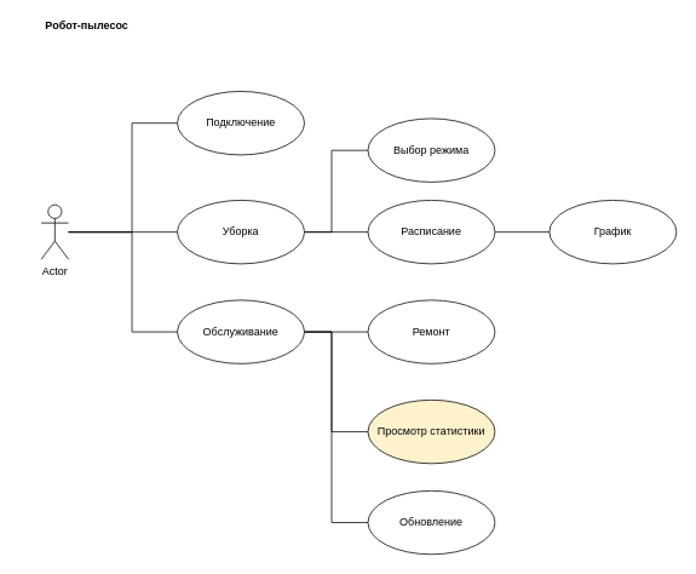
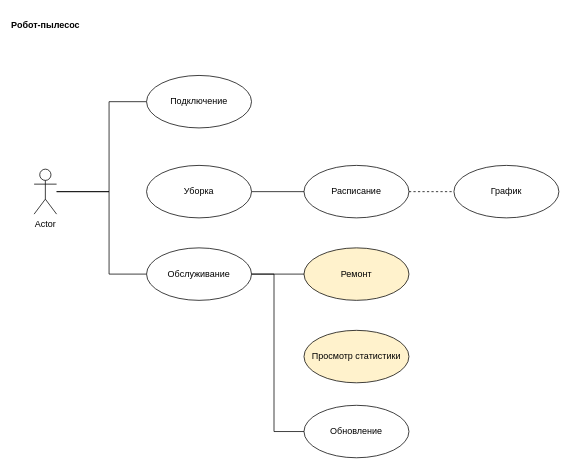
- <mxCell id="19" value="Робот-пылесос" style="text;align=center;fontStyle=1;verticalAlign=middle;spacingLeft=3;spacingRight=3;strokeColor=none;rotatable=0;points=[[0,0.5],[1,0.5]];portConstraint=eastwest;html=1;" vertex="1" parent="1"><mxGeometry x="55" y="15" width="80" height="26" as="geometry" /></mxCell>
+ <mxCell id="19" value="Робот-пылесос" style="text;align=center;fontStyle=1;verticalAlign=middle;spacingLeft=3;spacingRight=3;strokeColor=none;rotatable=0;points=[[0,0.5],[1,0.5]];portConstraint=eastwest;html=1;" vertex="1" parent="1"><mxGeometry x="20" y="20" width="80" height="26" as="geometry" /></mxCell>
- <mxCell id="10" value="Выбор режима" style="ellipse;whiteSpace=wrap;html=1;" vertex="1" parent="1"><mxGeometry x="405" y="130" width="140" height="70" as="geometry" /></mxCell>
- <mxCell id="7" style="edgeStyle=orthogonalEdgeStyle;rounded=0;orthogonalLoop=1;jettySize=auto;html=1;endArrow=none;endFill=0;elbow=vertical;" edge="1" parent="1" source="9" target="10"><mxGeometry relative="1" as="geometry"><Array as="points"><mxPoint x="365" y="165" /></Array></mxGeometry></mxCell>
- <mxCell id="3" style="edgeStyle=orthogonalEdgeStyle;rounded=0;orthogonalLoop=1;jettySize=auto;html=1;endArrow=none;endFill=0;" edge="1" parent="1" source="5" target="9"><mxGeometry relative="1" as="geometry" /></mxCell>
- <mxCell id="11" style="edgeStyle=orthogonalEdgeStyle;rounded=0;orthogonalLoop=1;jettySize=auto;html=1;endArrow=none;endFill=0;" edge="1" parent="1" source="12" target="13"><mxGeometry relative="1" as="geometry" /></mxCell>
+ <mxCell id="11" style="edgeStyle=orthogonalEdgeStyle;rounded=0;orthogonalLoop=1;jettySize=auto;html=1;endArrow=none;endFill=0;dashed=1;" edge="1" parent="1" source="12" target="13"><mxGeometry relative="1" as="geometry" /></mxCell>
- <mxCell id="18" value="Ремонт" style="ellipse;whiteSpace=wrap;html=1;" vertex="1" parent="1"><mxGeometry x="405" y="330" width="140" height="70" as="geometry" /></mxCell>
+ <mxCell id="18" value="Ремонт" style="ellipse;whiteSpace=wrap;html=1;fillColor=#fff2cc;" vertex="1" parent="1"><mxGeometry x="405" y="330" width="140" height="70" as="geometry" /></mxCell>
- <mxCell id="15" style="edgeStyle=orthogonalEdgeStyle;rounded=0;orthogonalLoop=1;jettySize=auto;html=1;endArrow=none;endFill=0;" edge="1" parent="1" source="17" target="20"><mxGeometry relative="1" as="geometry"><Array as="points"><mxPoint x="365" y="365" /><mxPoint x="365" y="475" /></Array></mxGeometry></mxCell>
